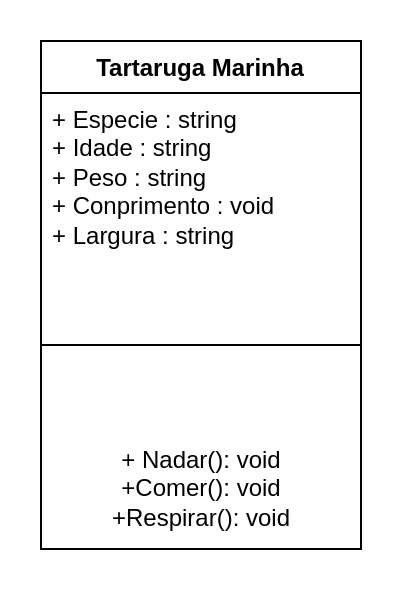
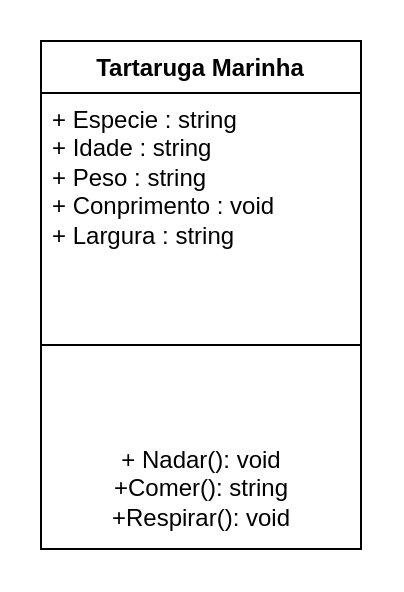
- <mxCell id="5" value="+ Nadar(): void&lt;br&gt;+Comer(): void&lt;br&gt;+Respirar(): void" style="text;html=1;align=center;verticalAlign=middle;resizable=0;points=[];autosize=1;strokeColor=none;fillColor=none;" vertex="1" parent="2"><mxGeometry y="194" width="160" height="60" as="geometry" /></mxCell>
+ <mxCell id="5" value="+ Nadar(): void&lt;br&gt;+Comer(): string&lt;br&gt;+Respirar(): void" style="text;html=1;align=center;verticalAlign=middle;resizable=0;points=[];autosize=1;strokeColor=none;fillColor=none;" vertex="1" parent="2"><mxGeometry y="194" width="160" height="60" as="geometry" /></mxCell>
